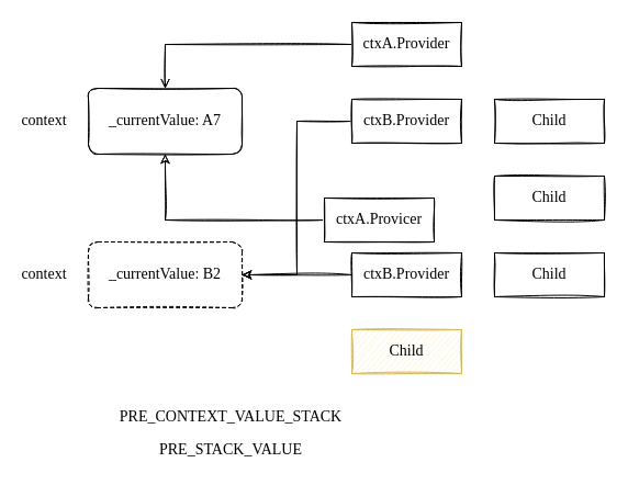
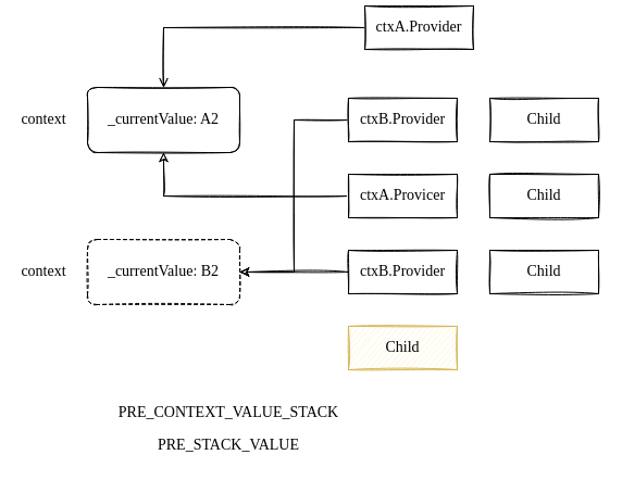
- <mxCell id="3" value="ctxA.Provider" style="rounded=0;whiteSpace=wrap;html=1;sketch=1;fontSize=14;fontFamily=Comic Sans MS;" vertex="1" parent="1"><mxGeometry x="320" y="20" width="100" height="40" as="geometry" /></mxCell>
+ <mxCell id="3" value="ctxA.Provider" style="rounded=0;whiteSpace=wrap;html=1;sketch=1;fontSize=14;fontFamily=Comic Sans MS;" vertex="1" parent="1"><mxGeometry x="335" y="5" width="100" height="40" as="geometry" /></mxCell>
- <mxCell id="16" value="_currentValue: A7" style="rounded=1;whiteSpace=wrap;html=1;sketch=1;fontFamily=Comic Sans MS;fontSize=14;" vertex="1" parent="1"><mxGeometry x="80" y="80" width="140" height="60" as="geometry" /></mxCell>
+ <mxCell id="16" value="_currentValue: A2" style="rounded=1;whiteSpace=wrap;html=1;sketch=1;fontFamily=Comic Sans MS;fontSize=14;" vertex="1" parent="1"><mxGeometry x="80" y="80" width="140" height="60" as="geometry" /></mxCell>
- <mxCell id="8" value="ctxA.Provicer" style="rounded=0;whiteSpace=wrap;html=1;sketch=1;fontSize=14;fontFamily=Comic Sans MS;" vertex="1" parent="1"><mxGeometry x="295" y="180" width="100" height="40" as="geometry" /></mxCell>
+ <mxCell id="8" value="ctxA.Provicer" style="rounded=0;whiteSpace=wrap;html=1;sketch=1;fontSize=14;fontFamily=Comic Sans MS;" vertex="1" parent="1"><mxGeometry x="320" y="160" width="100" height="40" as="geometry" /></mxCell>
